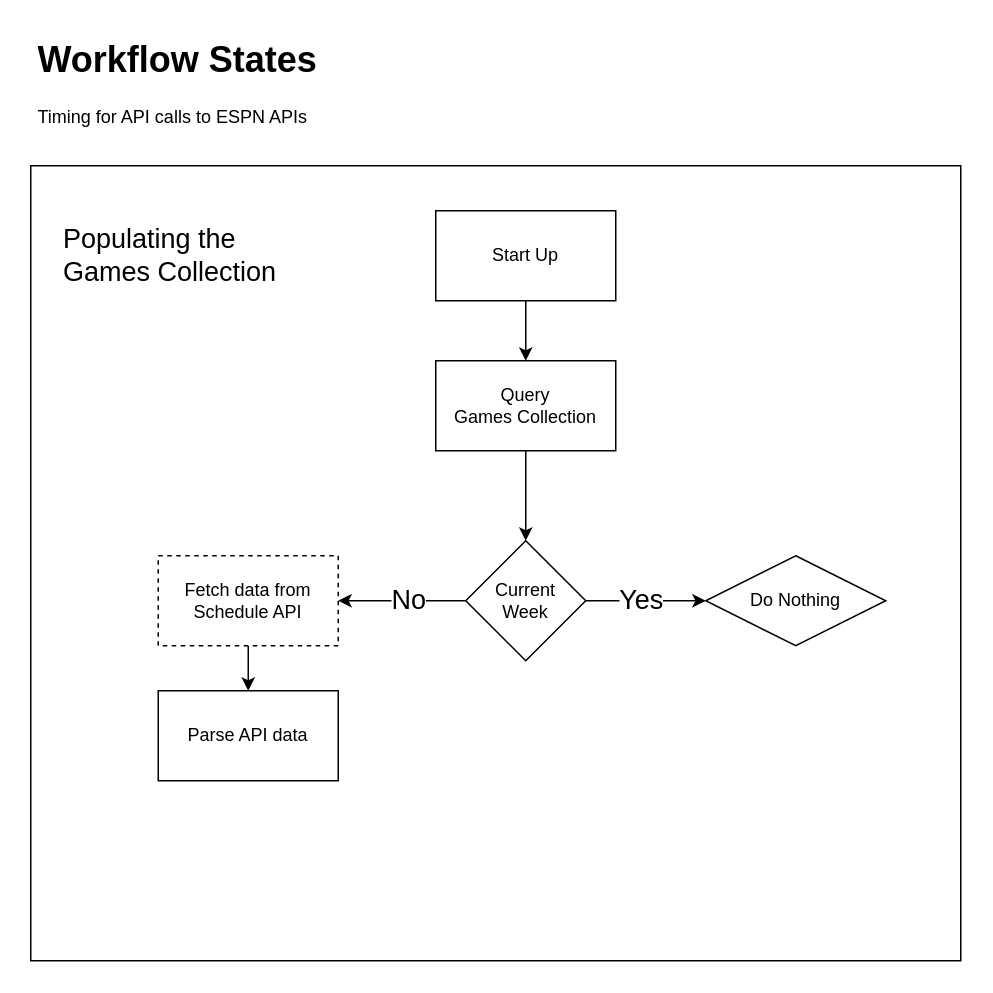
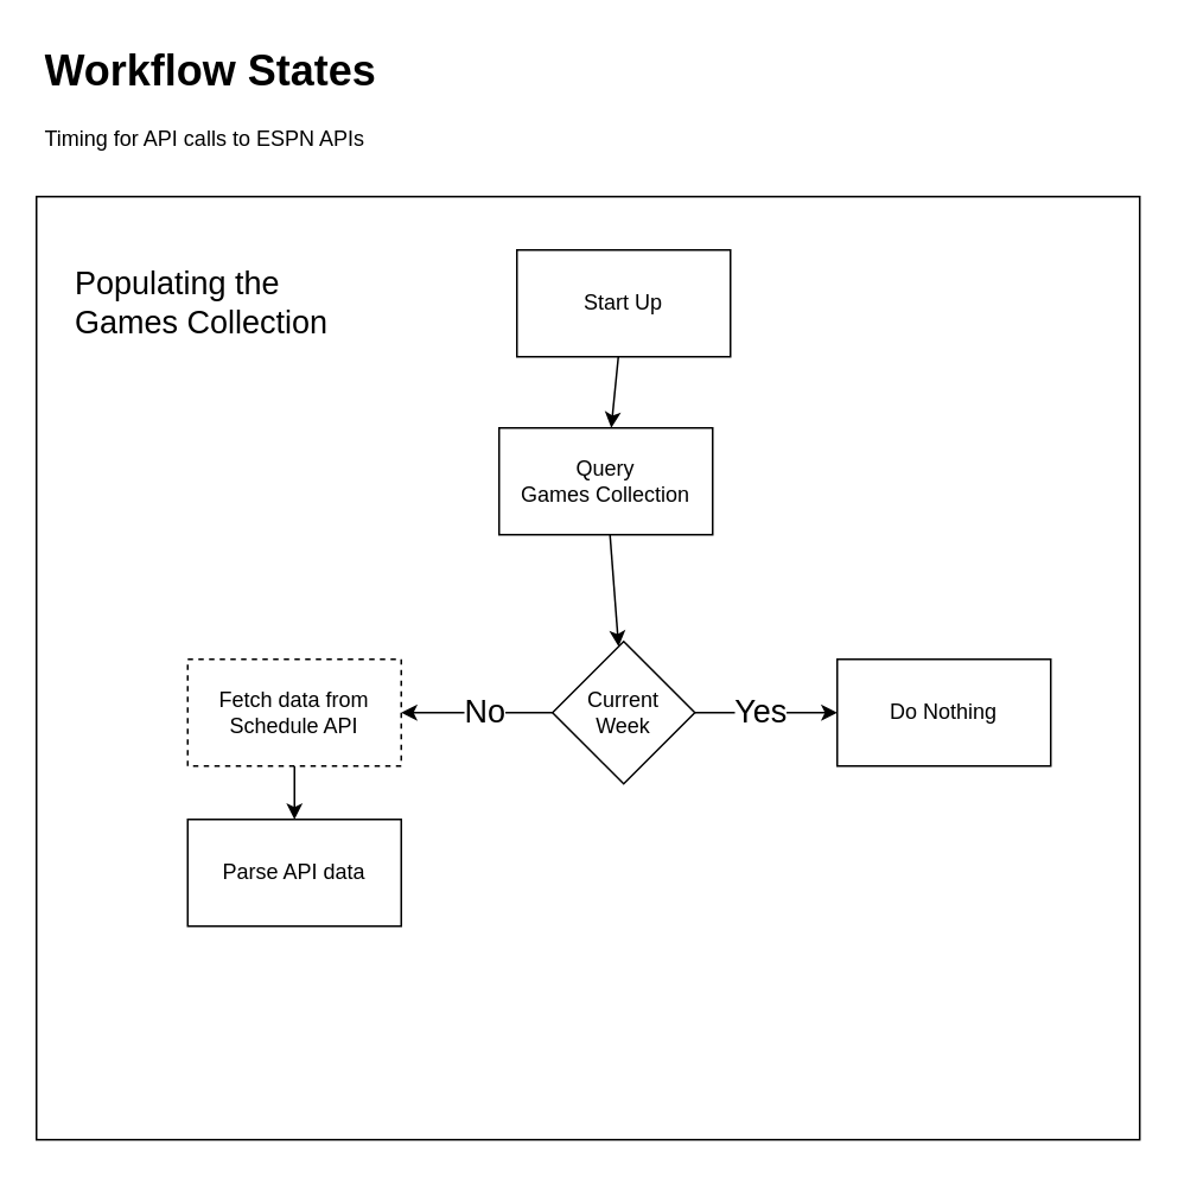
- <mxCell id="7" value="Query&lt;br&gt;Games Collection" style="rounded=0;whiteSpace=wrap;html=1;" vertex="1" parent="1"><mxGeometry x="290" y="240" width="120" height="60" as="geometry" /></mxCell>
+ <mxCell id="7" value="Query&lt;br&gt;Games Collection" style="rounded=0;whiteSpace=wrap;html=1;" vertex="1" parent="1"><mxGeometry x="280" y="240" width="120" height="60" as="geometry" /></mxCell>
- <mxCell id="17" value="Do Nothing" style="rhombus;whiteSpace=wrap;html=1;" vertex="1" parent="1"><mxGeometry x="470" y="370" width="120" height="60" as="geometry" /></mxCell>
+ <mxCell id="17" value="Do Nothing" style="whiteSpace=wrap;html=1;rounded=0;" vertex="1" parent="1"><mxGeometry x="470" y="370" width="120" height="60" as="geometry" /></mxCell>
